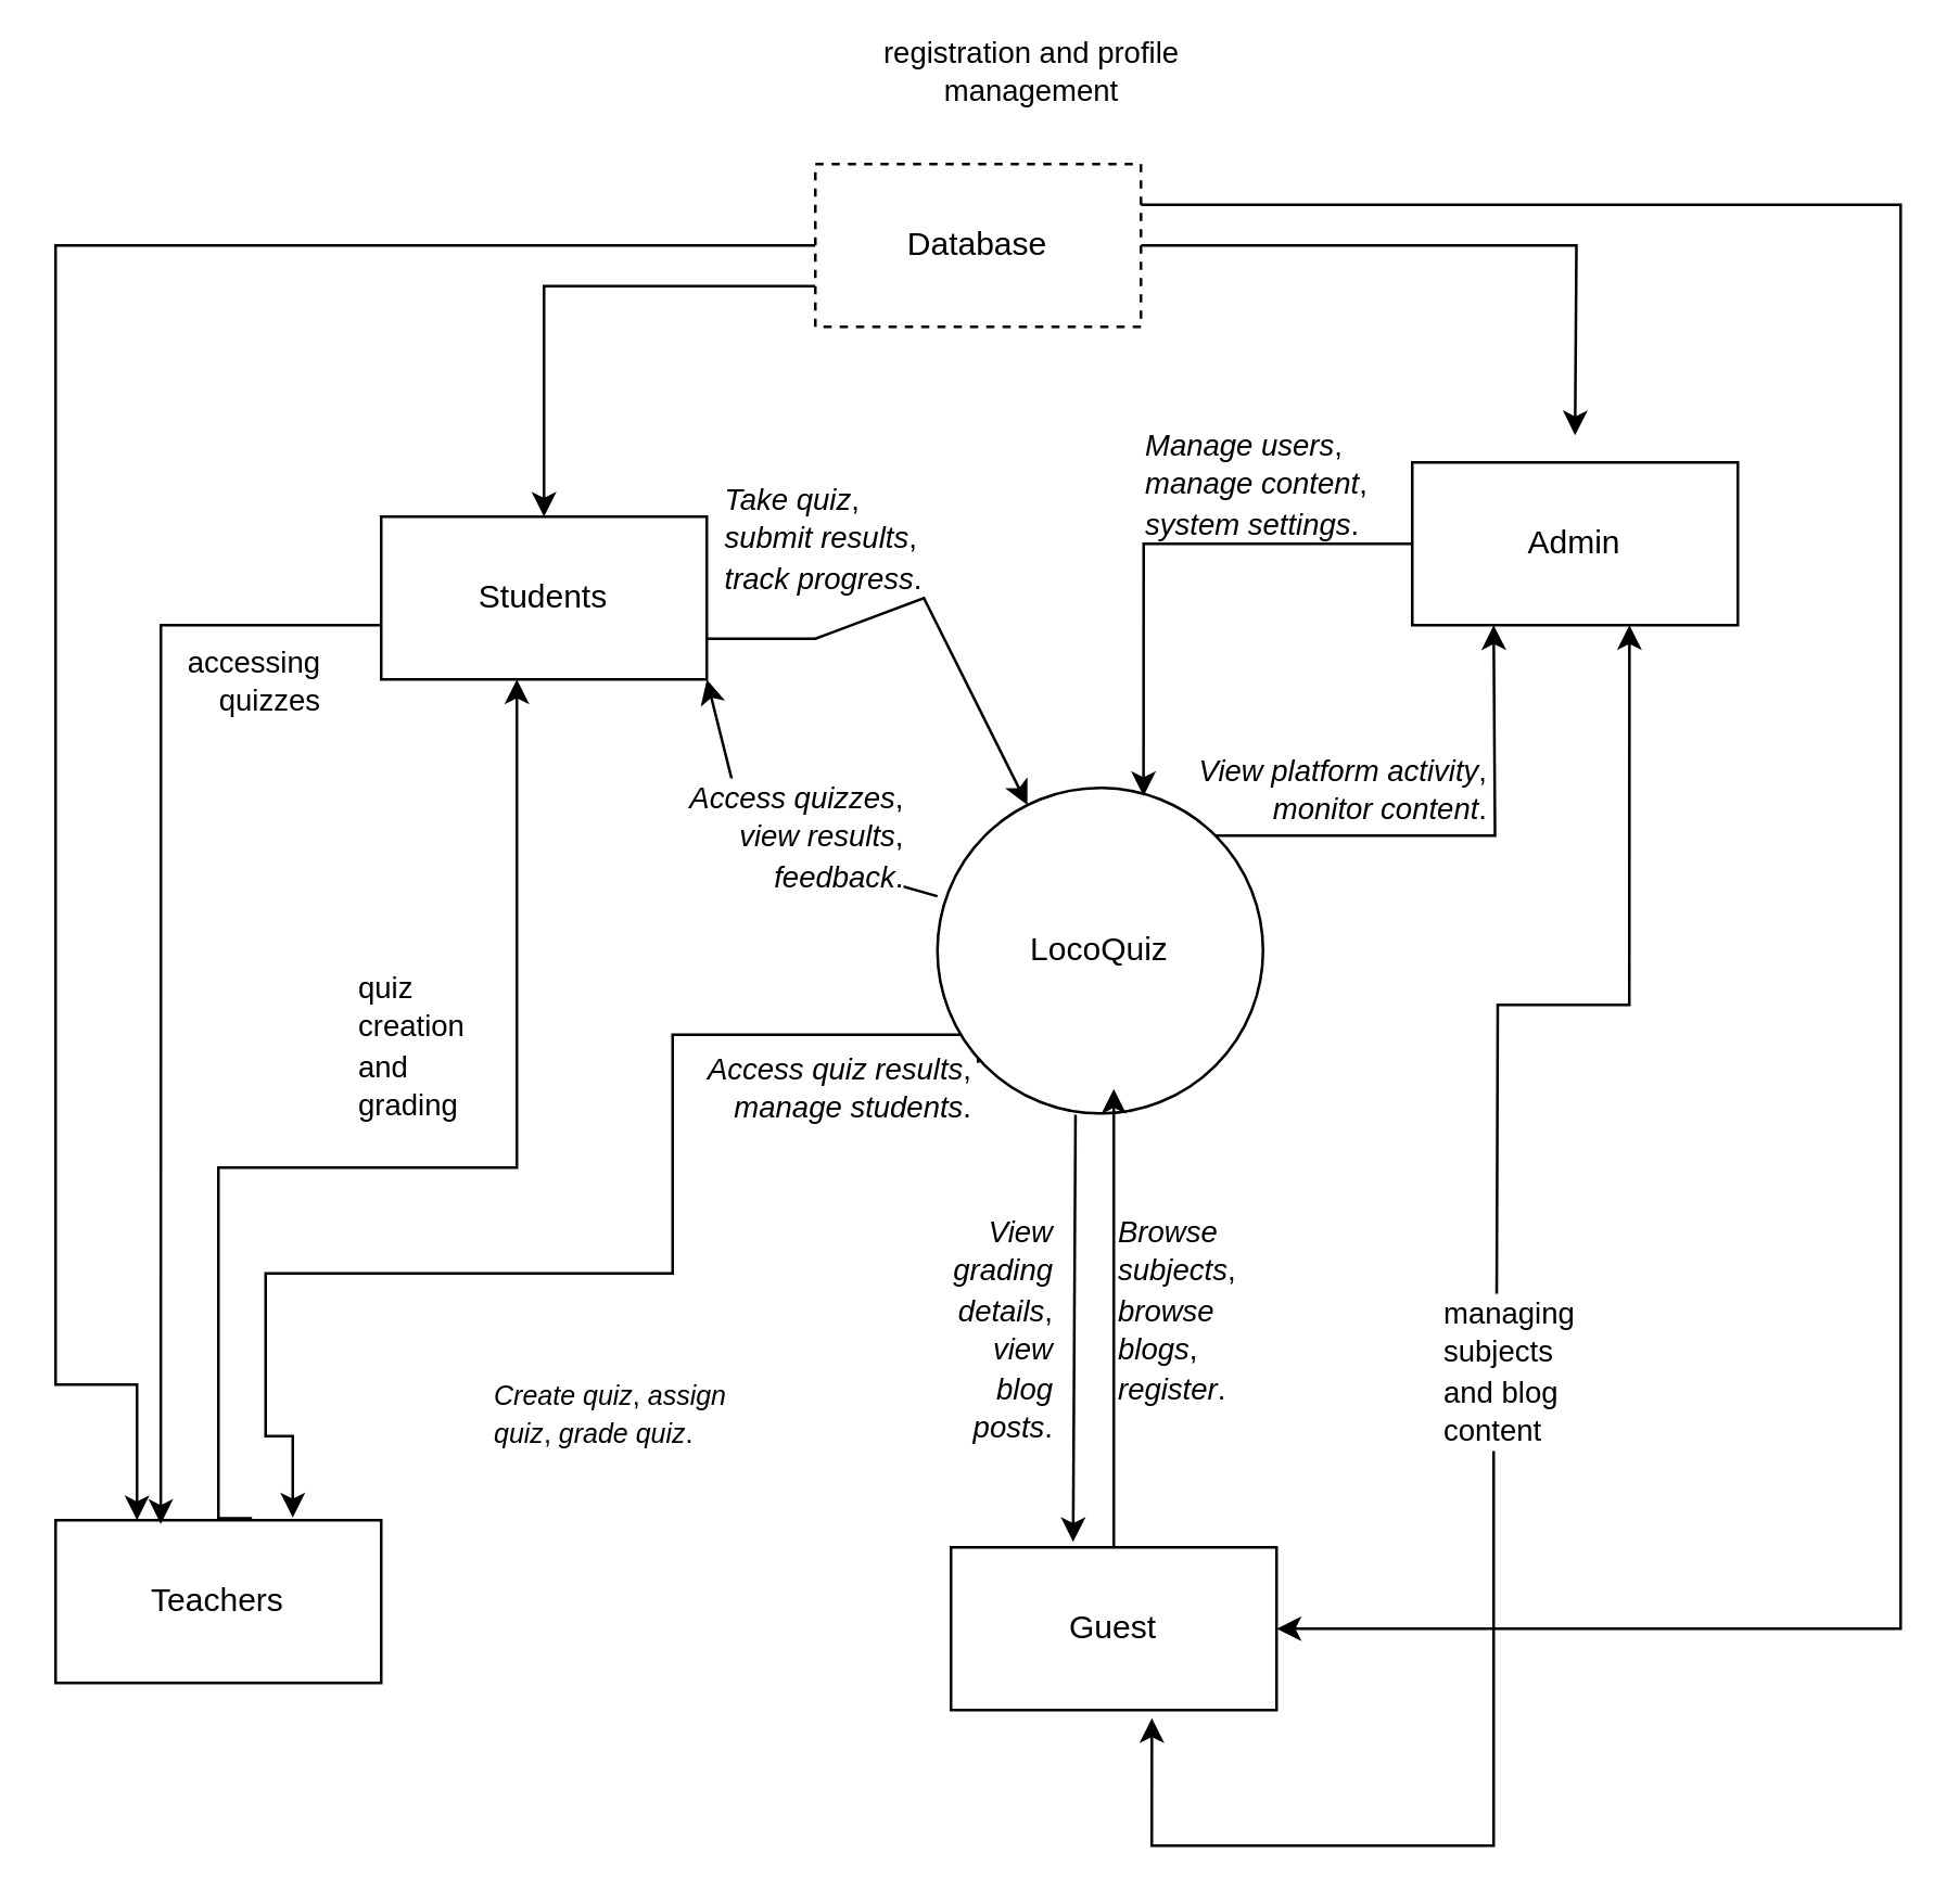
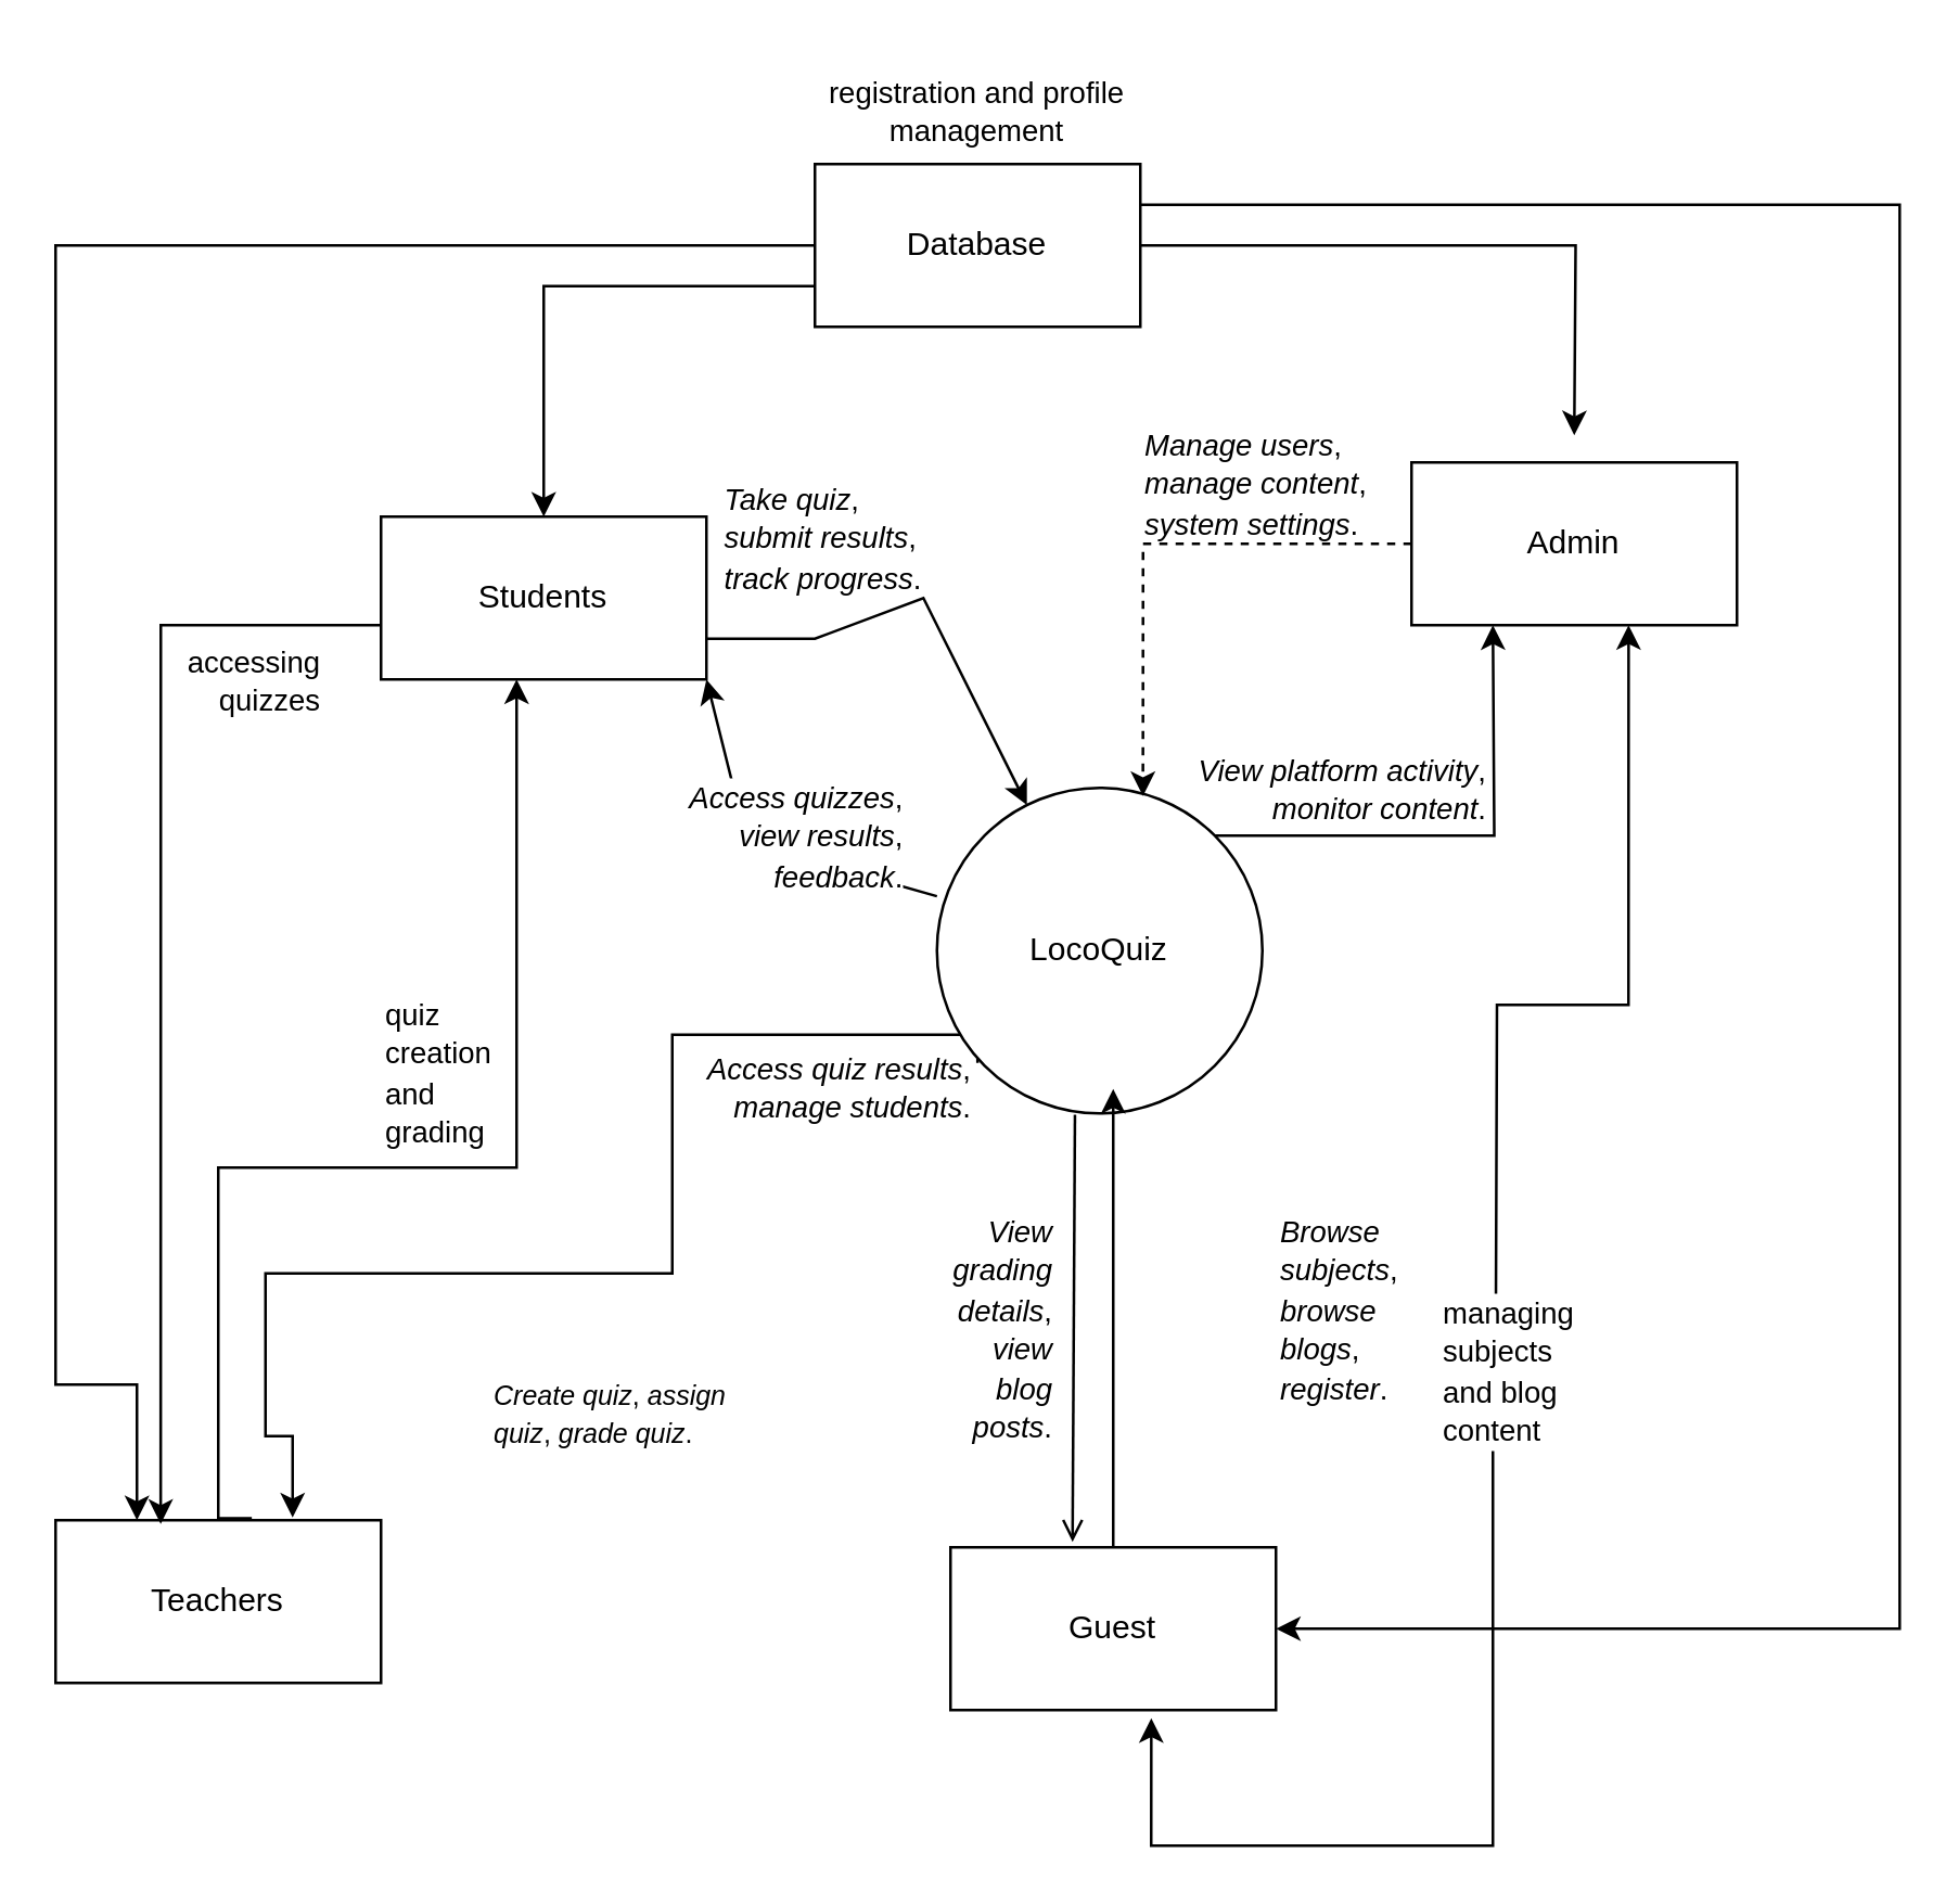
- <mxCell id="30" value="&lt;div style=&quot;&quot;&gt;&lt;span style=&quot;font-size: 11px; background-color: initial;&quot;&gt;registration and profile management&lt;/span&gt;&lt;/div&gt;" style="text;whiteSpace=wrap;html=1;align=center;" parent="1" vertex="1"><mxGeometry x="310" y="5" width="140" height="40" as="geometry" /></mxCell>
+ <mxCell id="30" value="&lt;div style=&quot;&quot;&gt;&lt;span style=&quot;font-size: 11px; background-color: initial;&quot;&gt;registration and profile management&lt;/span&gt;&lt;/div&gt;" style="text;whiteSpace=wrap;html=1;align=center;" parent="1" vertex="1"><mxGeometry x="290" y="20" width="140" height="40" as="geometry" /></mxCell>
- <mxCell id="12" value="Database" style="rounded=0;whiteSpace=wrap;html=1;dashed=1;" parent="1" vertex="1"><mxGeometry x="300" y="60" width="120" height="60" as="geometry" /></mxCell>
+ <mxCell id="12" value="Database" style="rounded=0;whiteSpace=wrap;html=1;" parent="1" vertex="1"><mxGeometry x="300" y="60" width="120" height="60" as="geometry" /></mxCell>
- <mxCell id="25" style="edgeStyle=orthogonalEdgeStyle;rounded=0;orthogonalLoop=1;jettySize=auto;html=1;entryX=0.633;entryY=0.025;entryDx=0;entryDy=0;entryPerimeter=0;" parent="1" source="5" target="4" edge="1"><mxGeometry relative="1" as="geometry" /></mxCell>
+ <mxCell id="25" style="edgeStyle=orthogonalEdgeStyle;rounded=0;orthogonalLoop=1;jettySize=auto;html=1;entryX=0.633;entryY=0.025;entryDx=0;entryDy=0;entryPerimeter=0;dashed=1;" parent="1" source="5" target="4" edge="1"><mxGeometry relative="1" as="geometry" /></mxCell>
- <mxCell id="32" value="&lt;font style=&quot;font-size: 11px;&quot;&gt;quiz creation and grading&lt;/font&gt;" style="text;whiteSpace=wrap;html=1;" parent="1" vertex="1"><mxGeometry x="130" y="350" width="60" height="70" as="geometry" /></mxCell>
+ <mxCell id="32" value="&lt;font style=&quot;font-size: 11px;&quot;&gt;quiz creation and grading&lt;/font&gt;" style="text;whiteSpace=wrap;html=1;" parent="1" vertex="1"><mxGeometry x="140" y="360" width="60" height="70" as="geometry" /></mxCell>
- <mxCell id="17" value="&lt;font style=&quot;font-size: 11px;&quot;&gt;&lt;em style=&quot;&quot;&gt;Browse subjects&lt;/em&gt;, &lt;em style=&quot;&quot;&gt;browse blogs&lt;/em&gt;, &lt;em style=&quot;&quot;&gt;register&lt;/em&gt;.&lt;/font&gt;" style="text;whiteSpace=wrap;html=1;" parent="1" vertex="1"><mxGeometry x="410" y="440" width="50" height="80" as="geometry" /></mxCell>
+ <mxCell id="17" value="&lt;font style=&quot;font-size: 11px;&quot;&gt;&lt;em style=&quot;&quot;&gt;Browse subjects&lt;/em&gt;, &lt;em style=&quot;&quot;&gt;browse blogs&lt;/em&gt;, &lt;em style=&quot;&quot;&gt;register&lt;/em&gt;.&lt;/font&gt;" style="text;whiteSpace=wrap;html=1;" parent="1" vertex="1"><mxGeometry x="470" y="440" width="50" height="80" as="geometry" /></mxCell>
- <mxCell id="15" value="" style="endArrow=classic;html=1;rounded=0;exitX=0.424;exitY=1.004;exitDx=0;exitDy=0;exitPerimeter=0;entryX=0.375;entryY=-0.033;entryDx=0;entryDy=0;entryPerimeter=0;" parent="1" source="4" target="6" edge="1"><mxGeometry width="50" height="50" relative="1" as="geometry"><mxPoint x="401" y="410" as="sourcePoint" /><mxPoint x="400" y="569" as="targetPoint" /></mxGeometry></mxCell>
+ <mxCell id="15" value="" style="endArrow=open;html=1;rounded=0;exitX=0.424;exitY=1.004;exitDx=0;exitDy=0;exitPerimeter=0;entryX=0.375;entryY=-0.033;entryDx=0;entryDy=0;entryPerimeter=0;" parent="1" source="4" target="6" edge="1"><mxGeometry width="50" height="50" relative="1" as="geometry"><mxPoint x="401" y="410" as="sourcePoint" /><mxPoint x="400" y="569" as="targetPoint" /></mxGeometry></mxCell>
